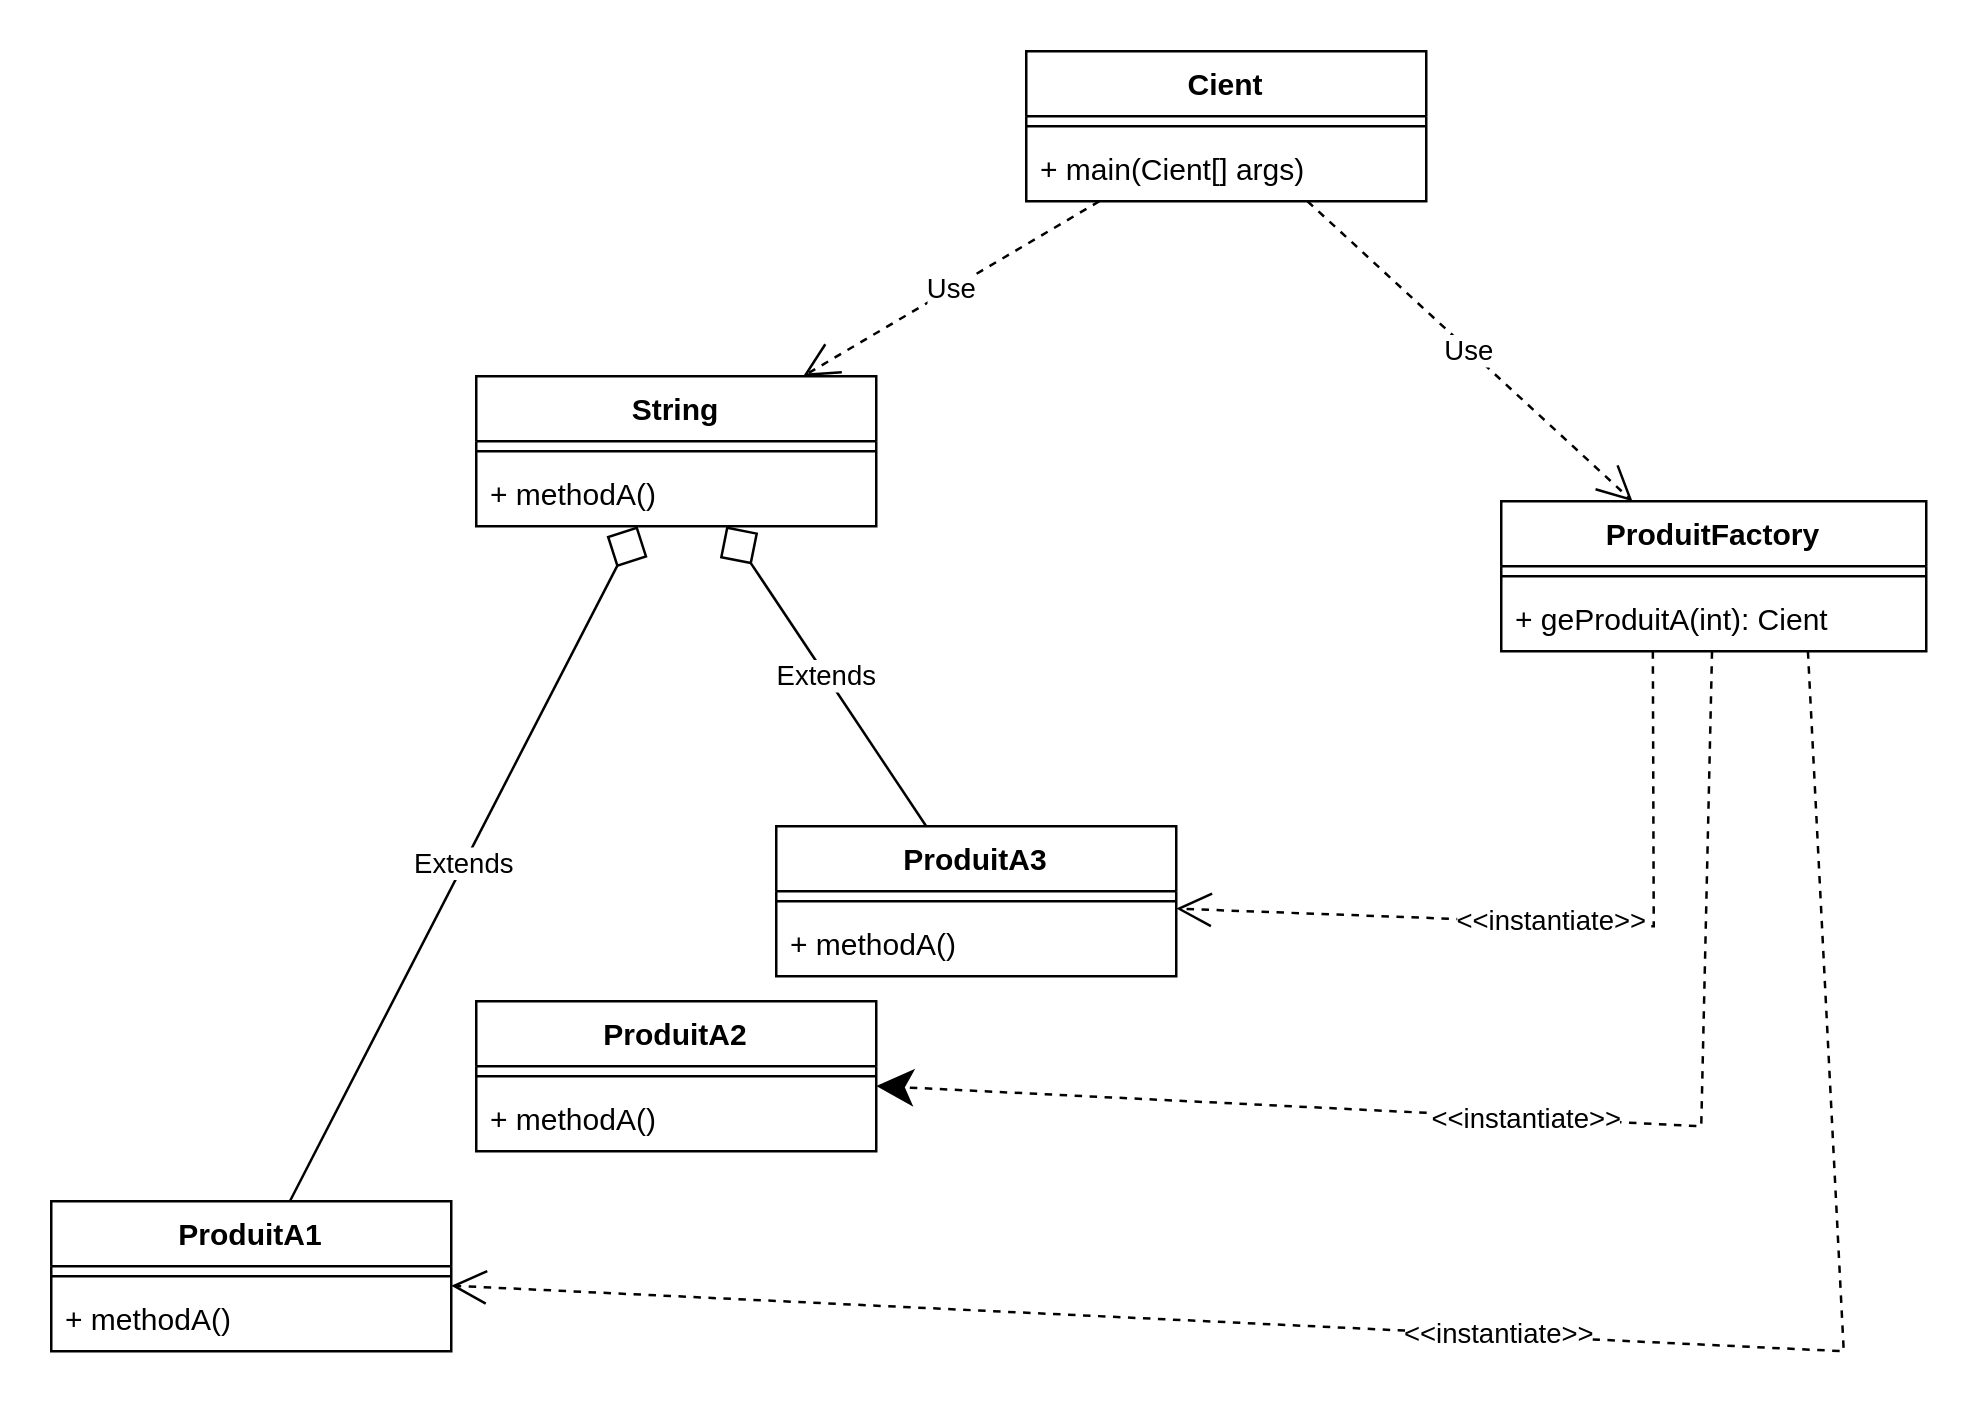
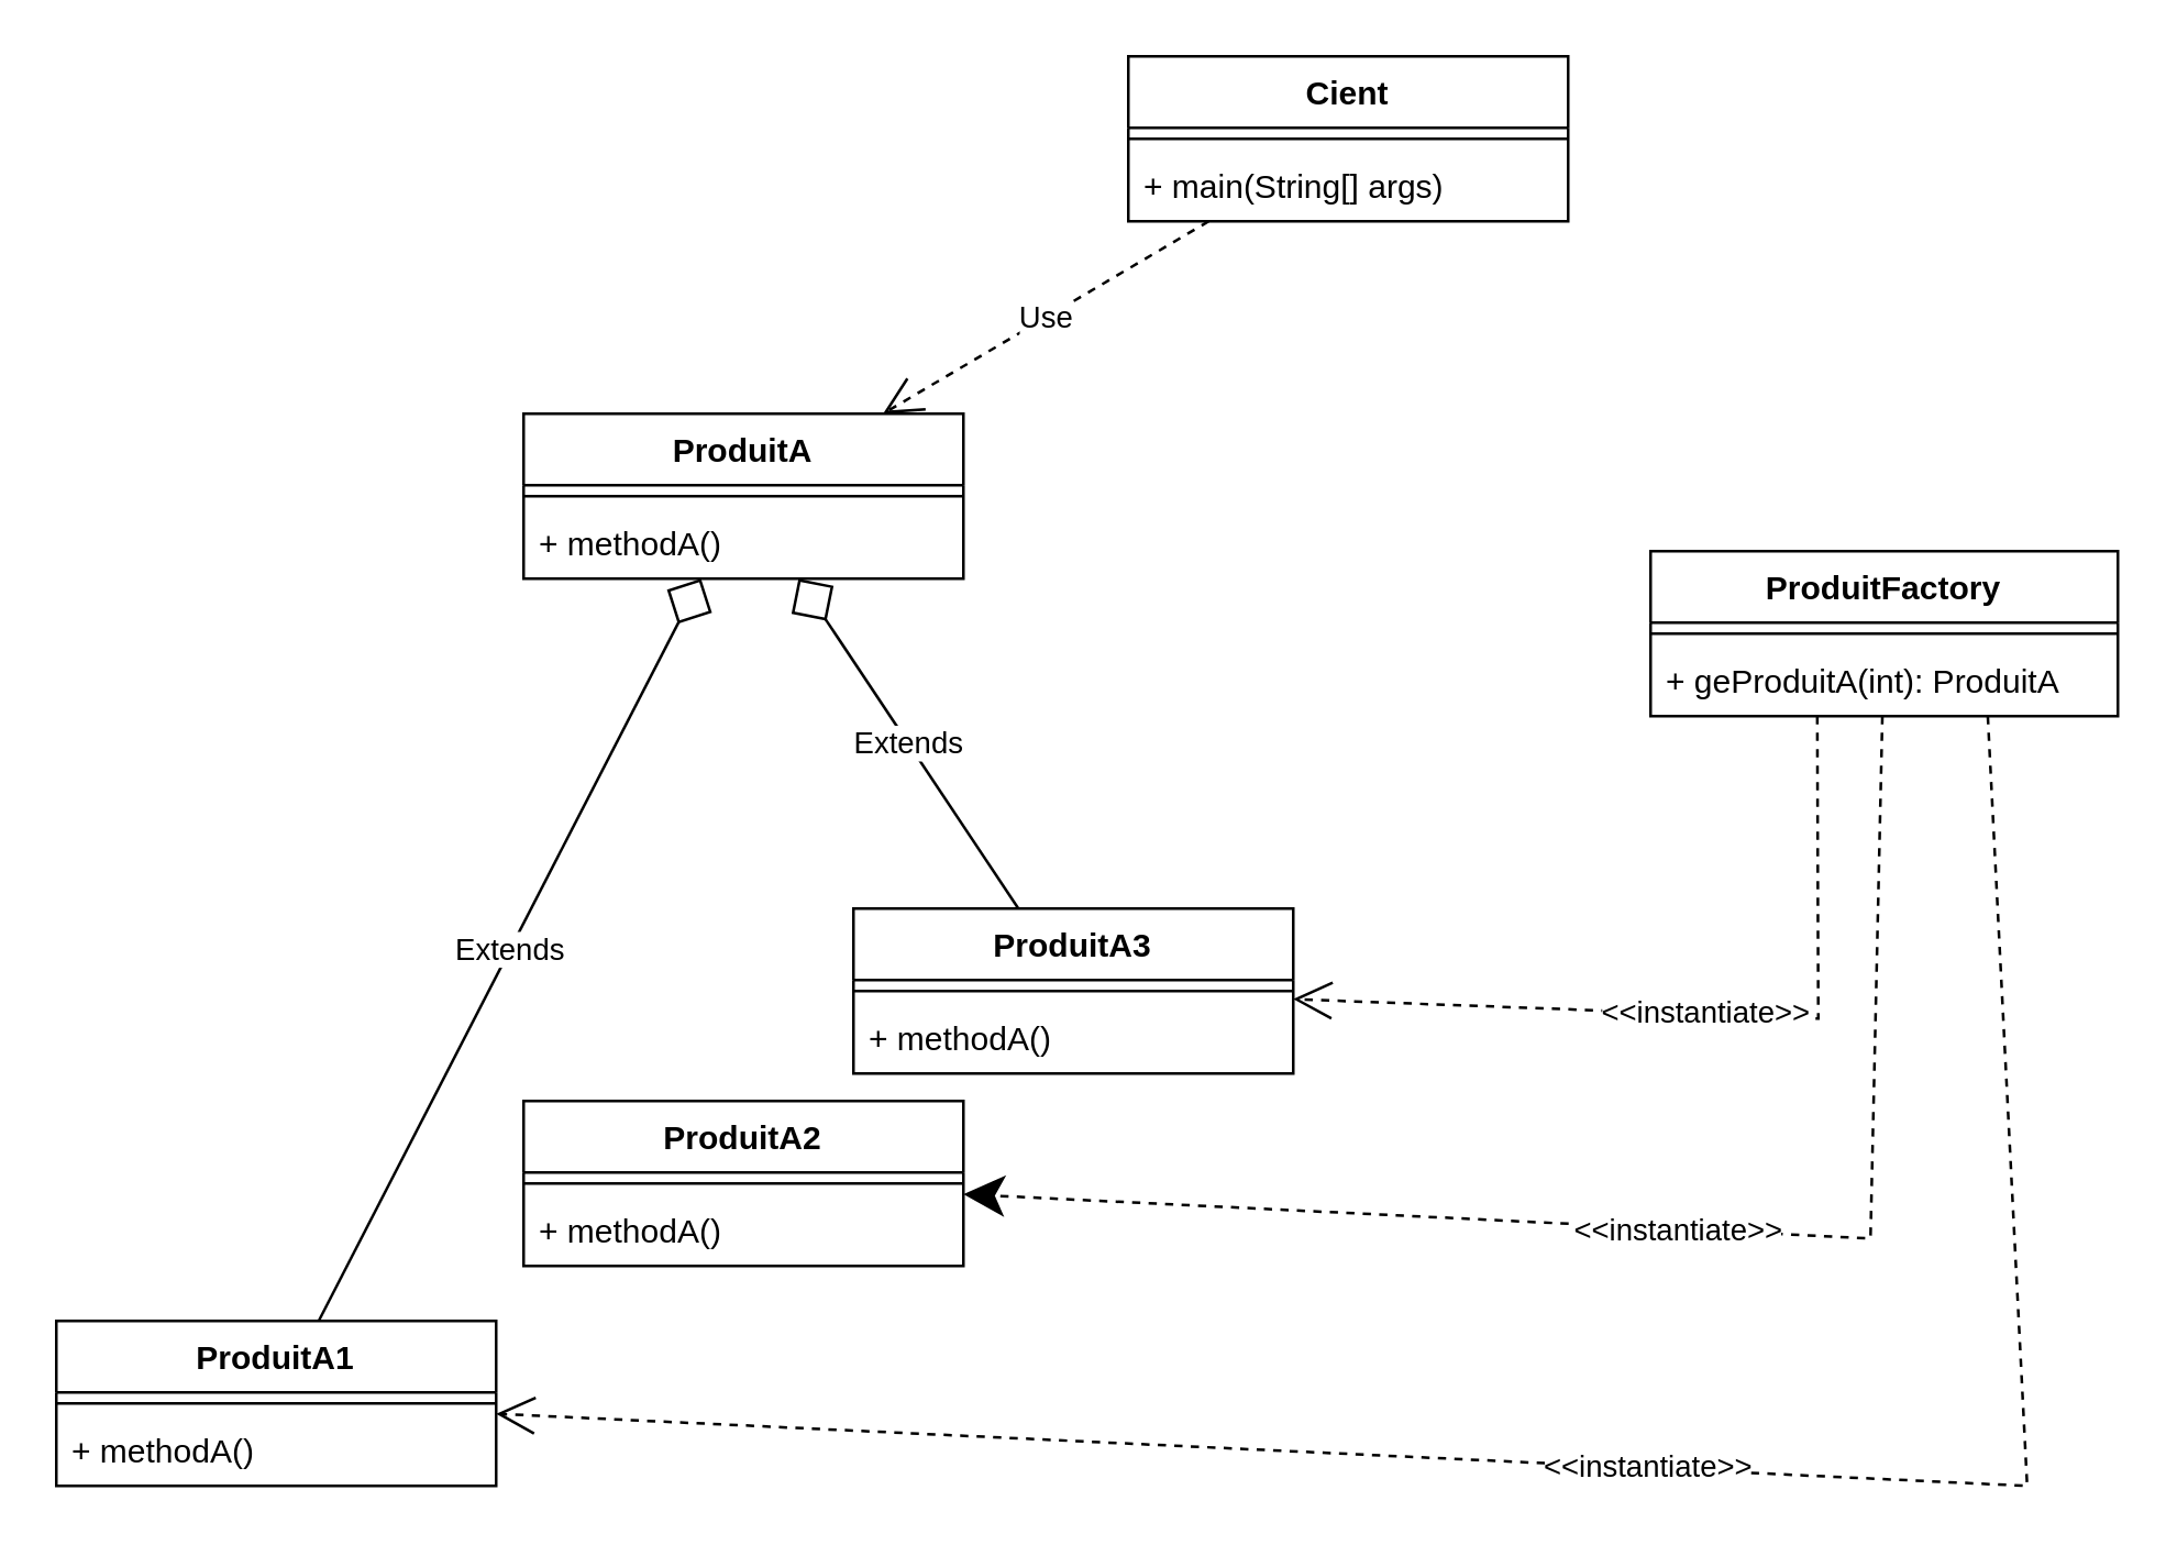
- <mxCell id="10" value="+ main(Cient[] args)" style="text;strokeColor=none;fillColor=none;align=left;verticalAlign=top;spacingLeft=4;spacingRight=4;overflow=hidden;rotatable=0;points=[[0,0.5],[1,0.5]];portConstraint=eastwest;" parent="8" vertex="1"><mxGeometry y="34" width="160" height="26" as="geometry" /></mxCell>
+ <mxCell id="10" value="+ main(String[] args)" style="text;strokeColor=none;fillColor=none;align=left;verticalAlign=top;spacingLeft=4;spacingRight=4;overflow=hidden;rotatable=0;points=[[0,0.5],[1,0.5]];portConstraint=eastwest;" parent="8" vertex="1"><mxGeometry y="34" width="160" height="26" as="geometry" /></mxCell>
- <mxCell id="26" value="Use" style="endArrow=open;endSize=12;dashed=1;html=1;rounded=0;" parent="1" source="8" target="2" edge="1"><mxGeometry width="160" relative="1" as="geometry"><mxPoint x="449.231" y="90" as="sourcePoint" /><mxPoint x="330.769" y="160" as="targetPoint" /></mxGeometry></mxCell>
- <mxCell id="11" value="String" style="swimlane;fontStyle=1;align=center;verticalAlign=top;childLayout=stackLayout;horizontal=1;startSize=26;horizontalStack=0;resizeParent=1;resizeParentMax=0;resizeLast=0;collapsible=1;marginBottom=0;" parent="1" vertex="1"><mxGeometry x="190" y="150" width="160" height="60" as="geometry" /></mxCell>
+ <mxCell id="11" value="ProduitA" style="swimlane;fontStyle=1;align=center;verticalAlign=top;childLayout=stackLayout;horizontal=1;startSize=26;horizontalStack=0;resizeParent=1;resizeParentMax=0;resizeLast=0;collapsible=1;marginBottom=0;" parent="1" vertex="1"><mxGeometry x="190" y="150" width="160" height="60" as="geometry" /></mxCell>
- <mxCell id="4" value="+ geProduitA(int): Cient" style="text;strokeColor=none;fillColor=none;align=left;verticalAlign=top;spacingLeft=4;spacingRight=4;overflow=hidden;rotatable=0;points=[[0,0.5],[1,0.5]];portConstraint=eastwest;" parent="2" vertex="1"><mxGeometry y="34" width="170" height="26" as="geometry" /></mxCell>
+ <mxCell id="4" value="+ geProduitA(int): ProduitA" style="text;strokeColor=none;fillColor=none;align=left;verticalAlign=top;spacingLeft=4;spacingRight=4;overflow=hidden;rotatable=0;points=[[0,0.5],[1,0.5]];portConstraint=eastwest;" parent="2" vertex="1"><mxGeometry y="34" width="170" height="26" as="geometry" /></mxCell>
